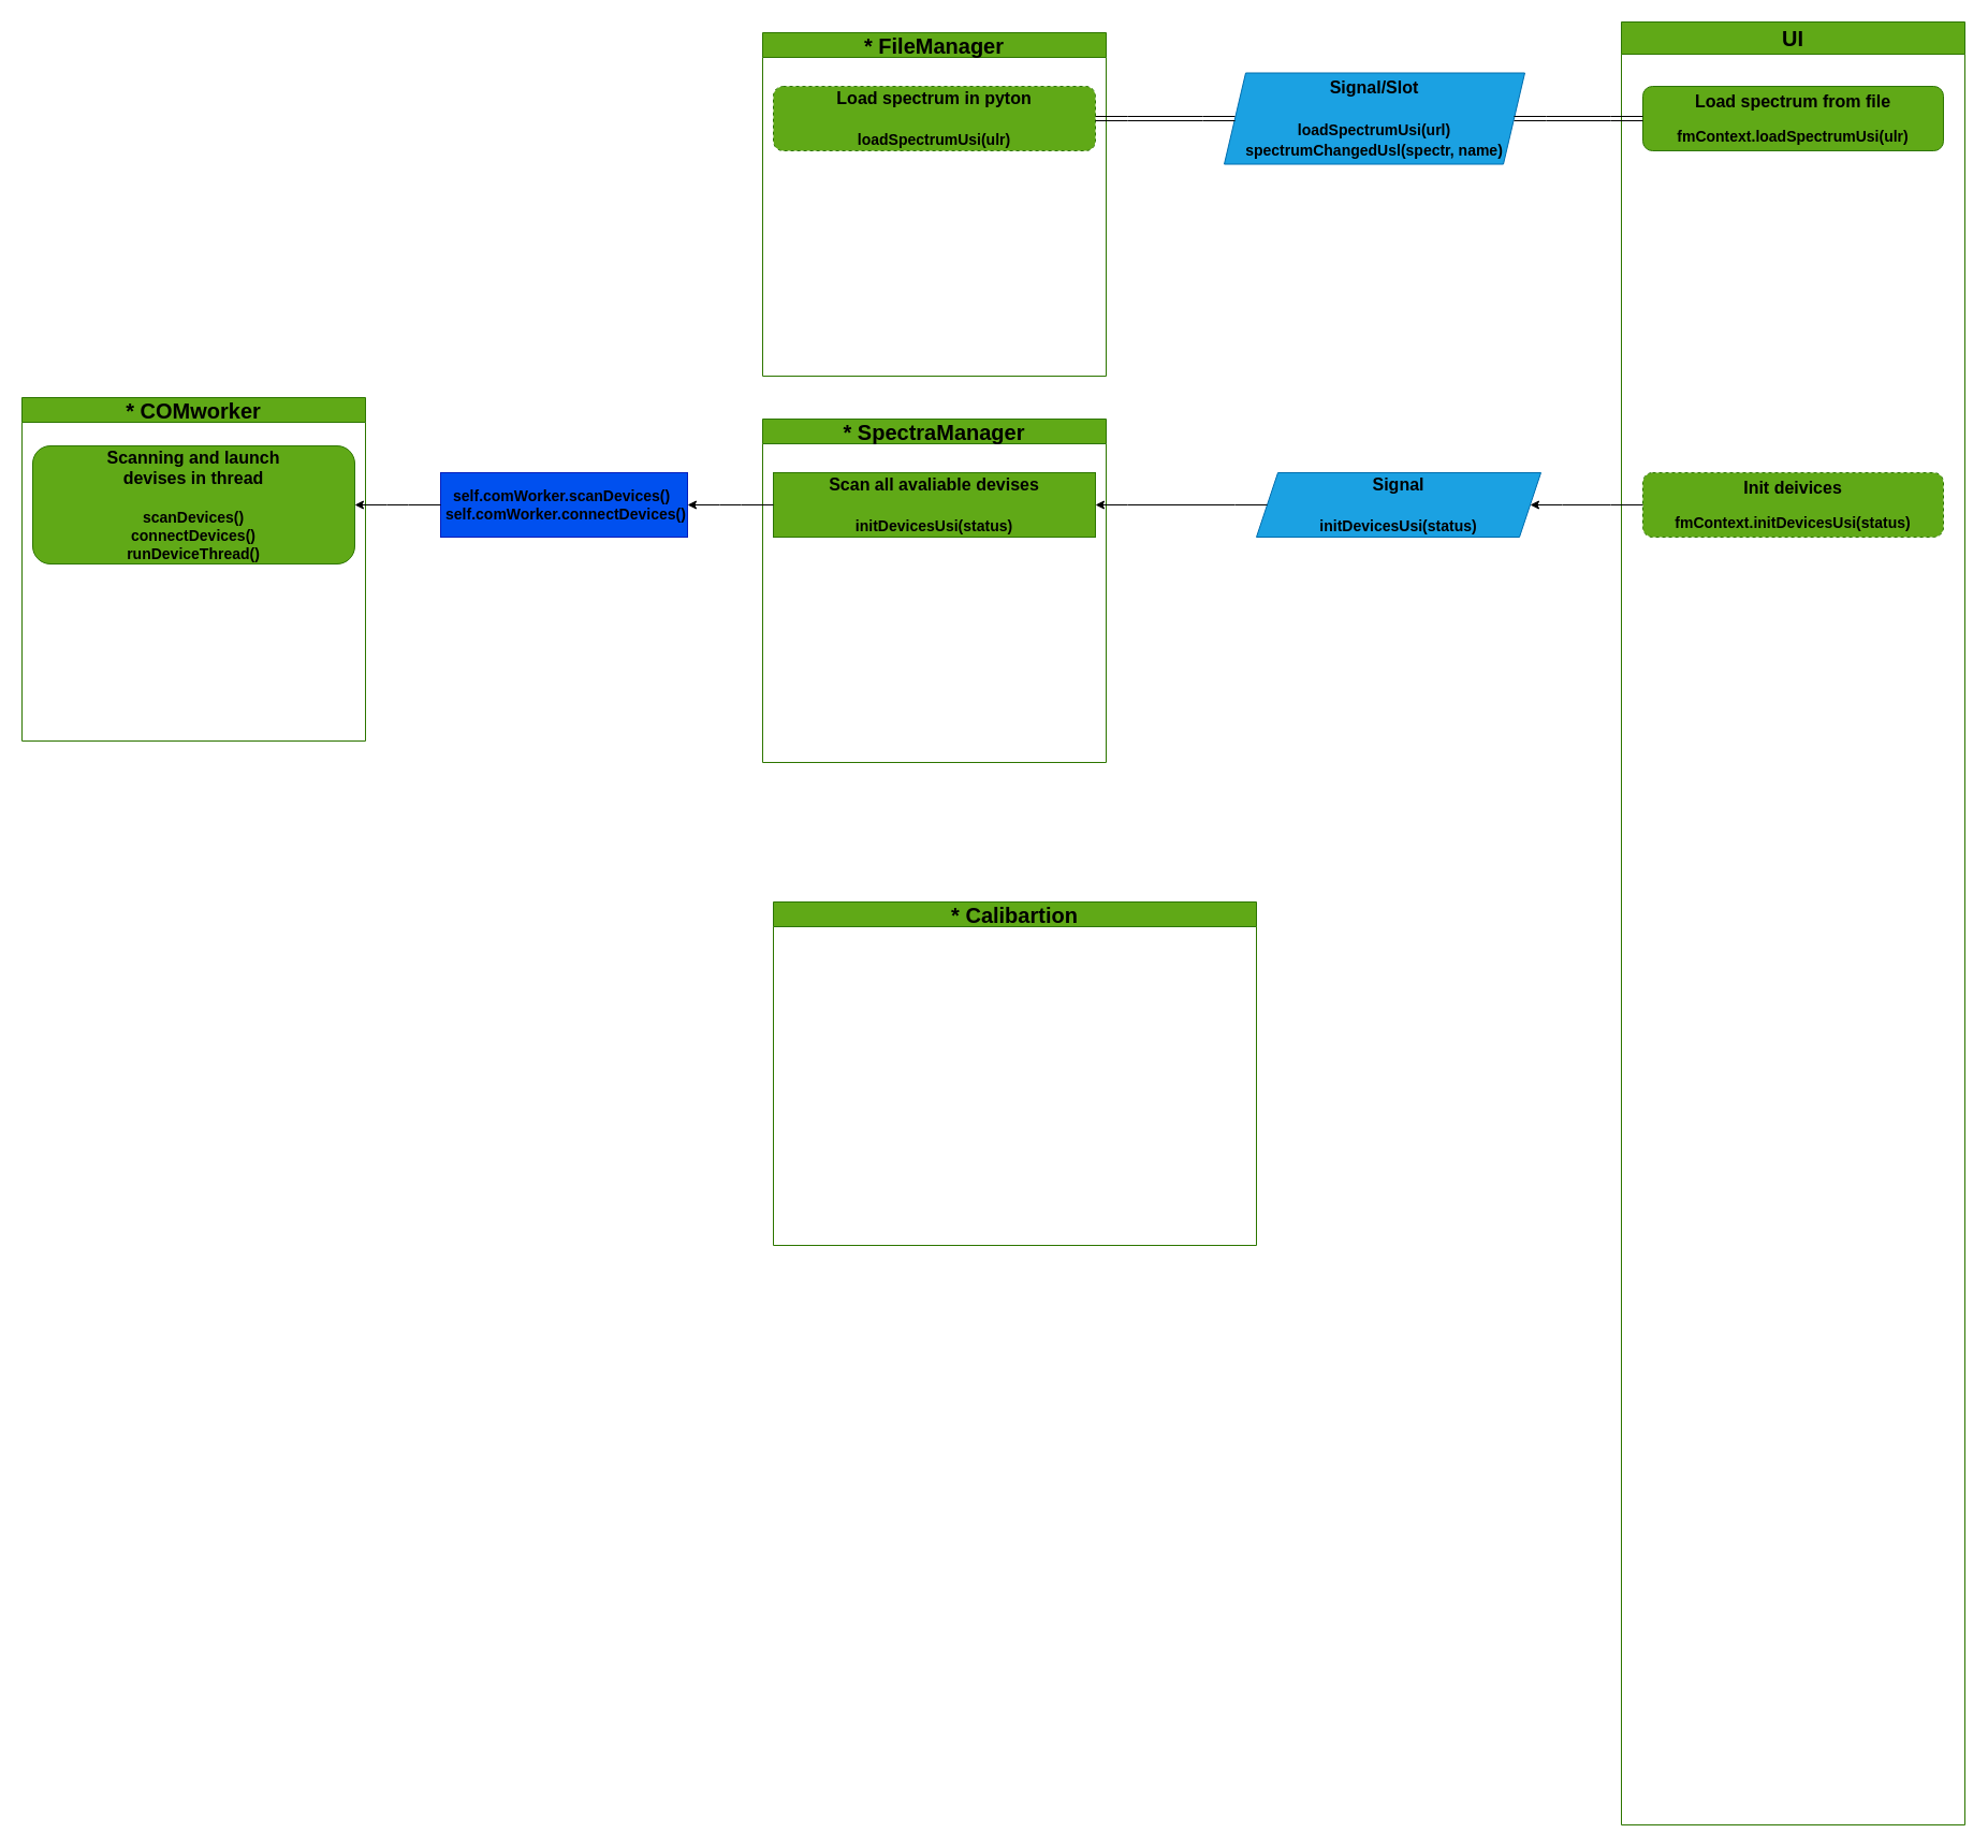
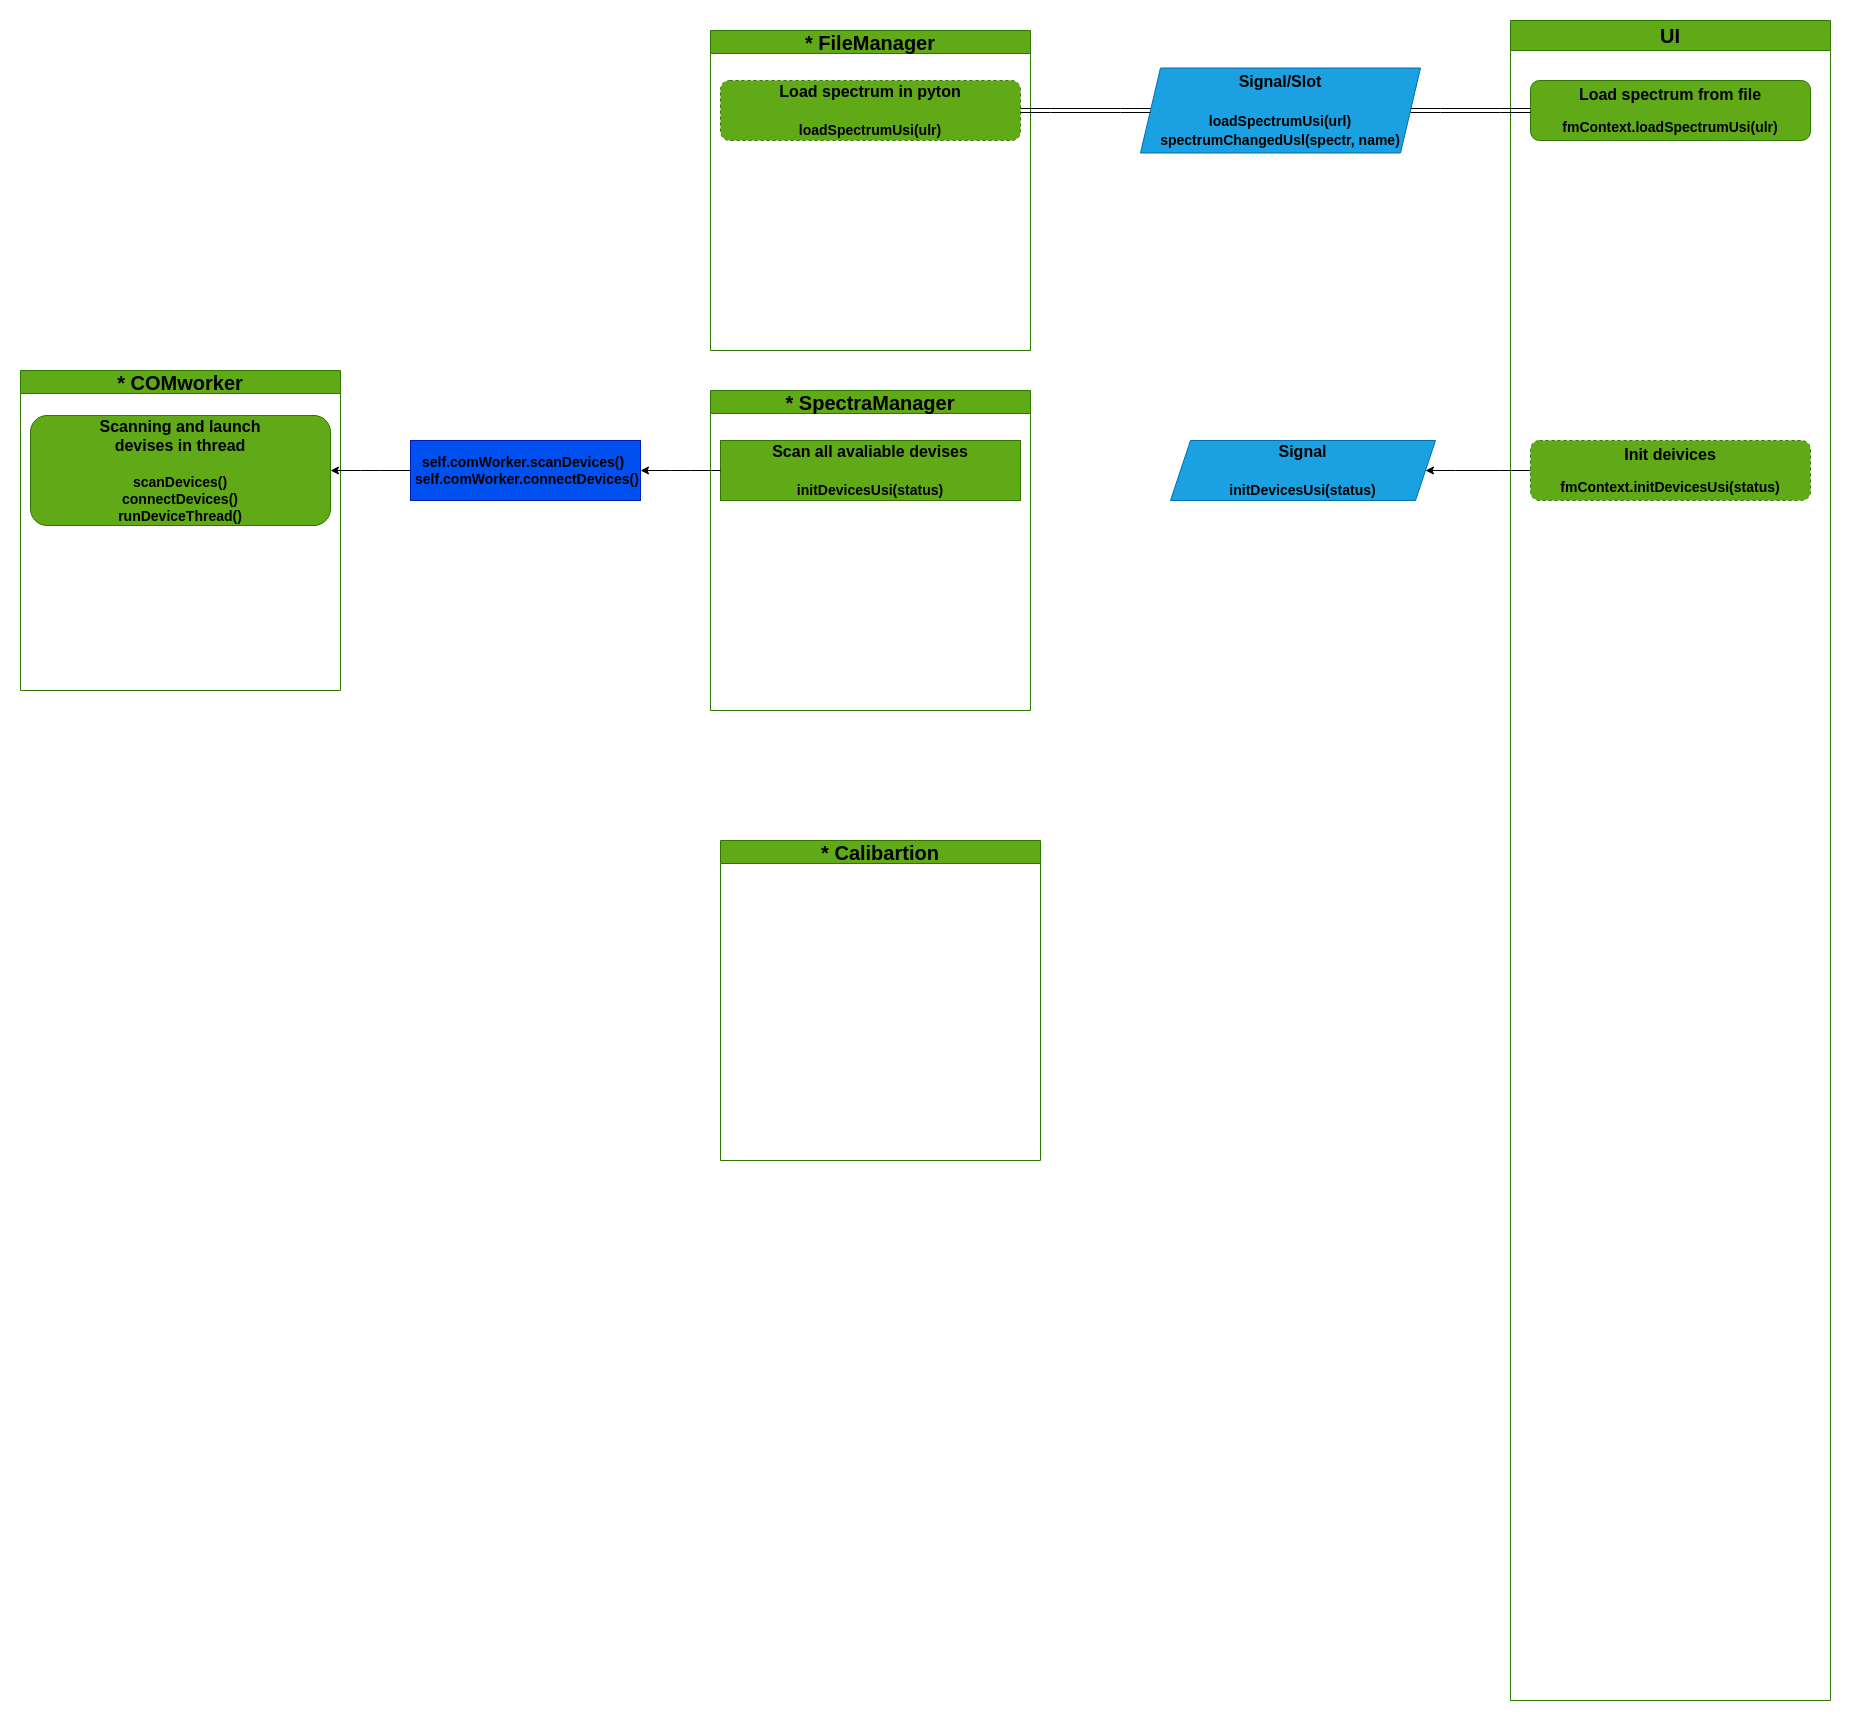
- <mxCell id="16" value="" style="endArrow=classic;html=1;rounded=0;exitX=0;exitY=0.5;exitDx=0;exitDy=0;entryX=1;entryY=0.5;entryDx=0;entryDy=0;edgeStyle=entityRelationEdgeStyle;" edge="1" parent="1" source="15" target="3"><mxGeometry width="50" height="50" relative="1" as="geometry"><mxPoint x="1120" y="610" as="sourcePoint" /><mxPoint x="1170" y="560" as="targetPoint" /></mxGeometry></mxCell>
- <mxCell id="11" value="&lt;font style=&quot;font-size: 20px;&quot; color=&quot;#000000&quot;&gt;* Calibartion&lt;br&gt;&lt;/font&gt;" style="swimlane;whiteSpace=wrap;html=1;fillColor=#60a917;fontColor=#ffffff;strokeColor=#2D7600;fontSize=20;" vertex="1" parent="1"><mxGeometry x="720" y="840" width="450" height="320" as="geometry" /></mxCell>
+ <mxCell id="11" value="&lt;font style=&quot;font-size: 20px;&quot; color=&quot;#000000&quot;&gt;* Calibartion&lt;br&gt;&lt;/font&gt;" style="swimlane;whiteSpace=wrap;html=1;fillColor=#60a917;fontColor=#ffffff;strokeColor=#2D7600;fontSize=20;" vertex="1" parent="1"><mxGeometry x="720" y="840" width="320" height="320" as="geometry" /></mxCell>
